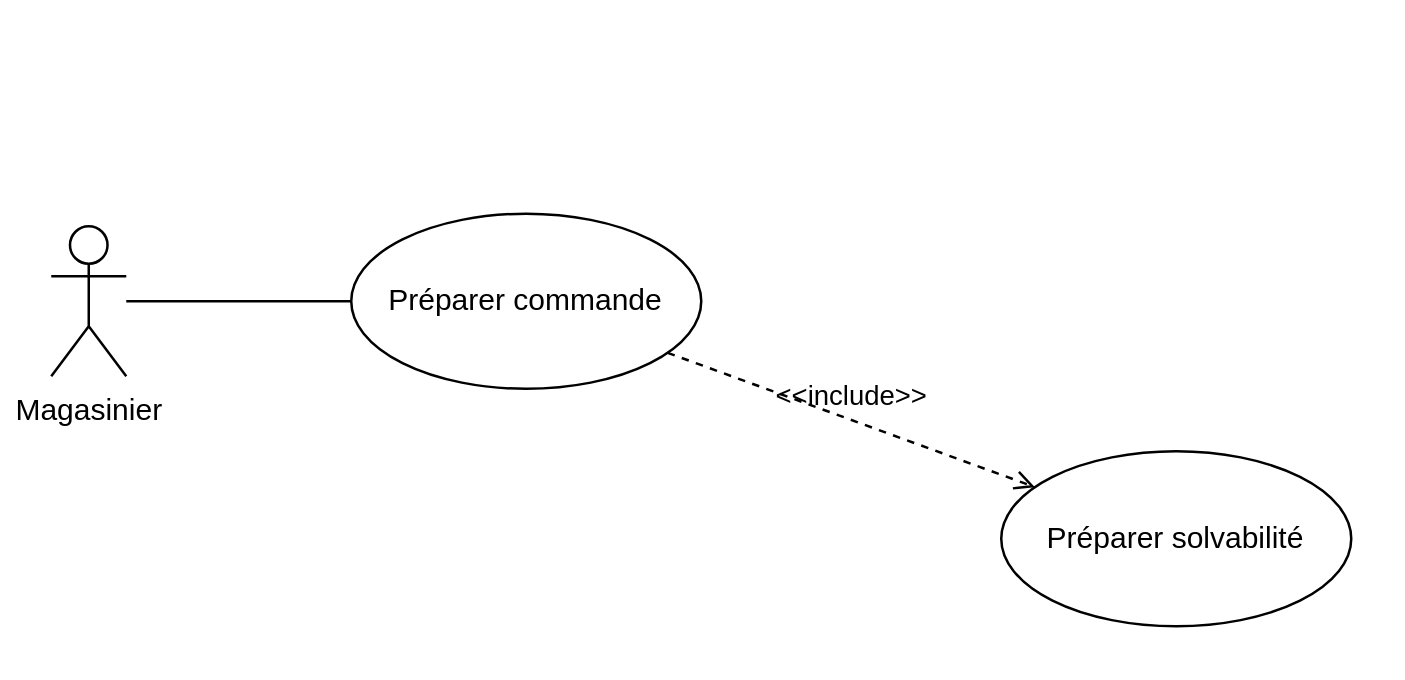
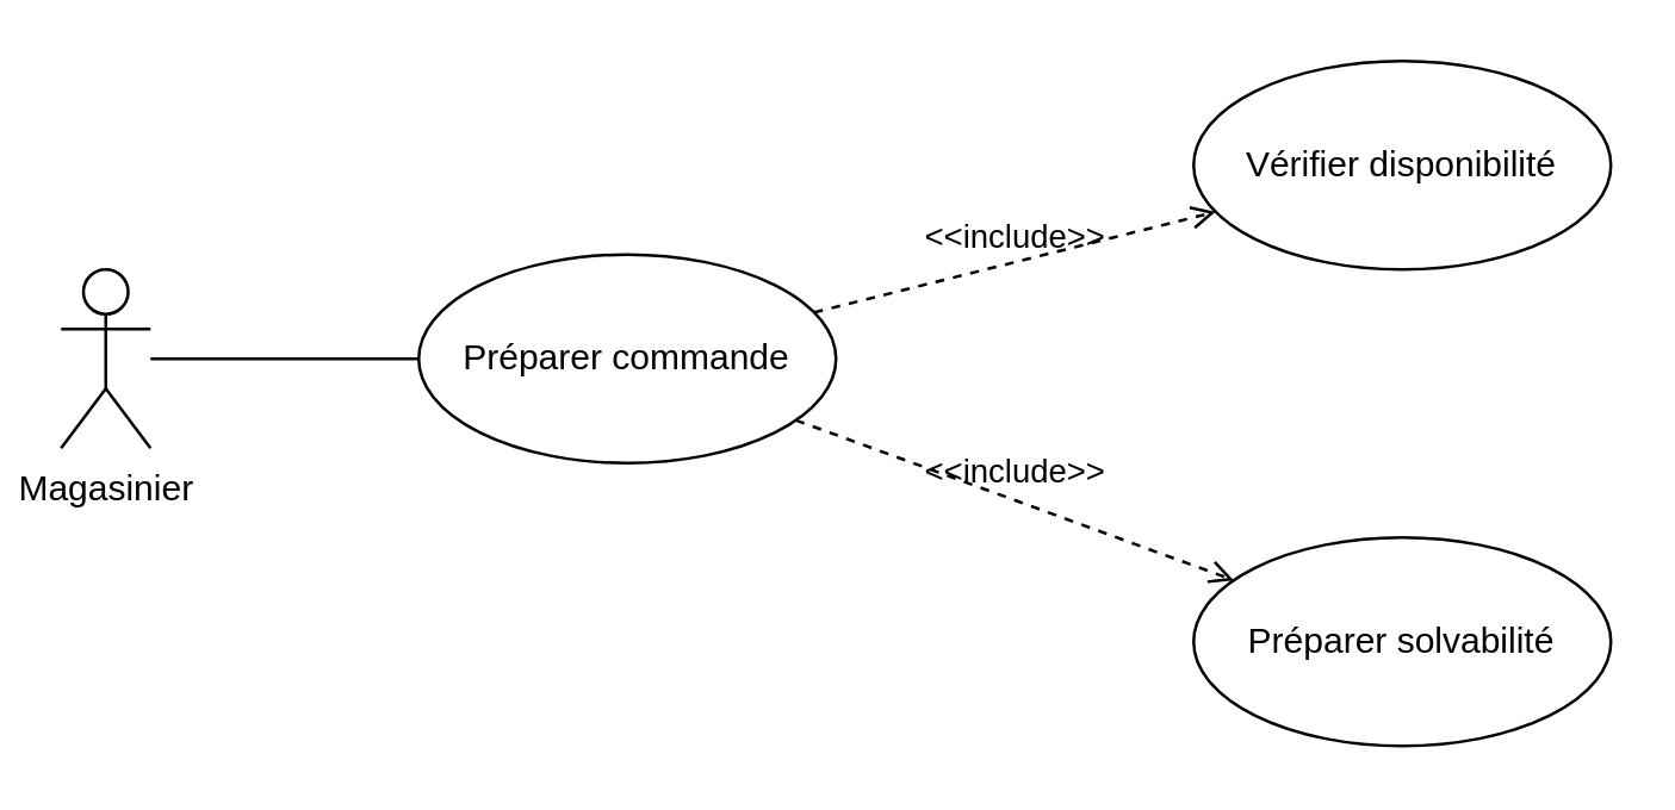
+ <mxCell id="5" value="Vérifier disponibilité" style="ellipse;whiteSpace=wrap;html=1;" vertex="1" parent="1"><mxGeometry x="400" y="20" width="140" height="70" as="geometry" /></mxCell>
+ <mxCell id="7" value="&amp;lt;&amp;lt;include&amp;gt;&amp;gt;" style="html=1;verticalAlign=bottom;labelBackgroundColor=none;endArrow=open;endFill=0;dashed=1;" edge="1" parent="1" source="4" target="5"><mxGeometry width="160" relative="1" as="geometry"><mxPoint x="210" y="160" as="sourcePoint" /><mxPoint x="370" y="160" as="targetPoint" /></mxGeometry></mxCell>
